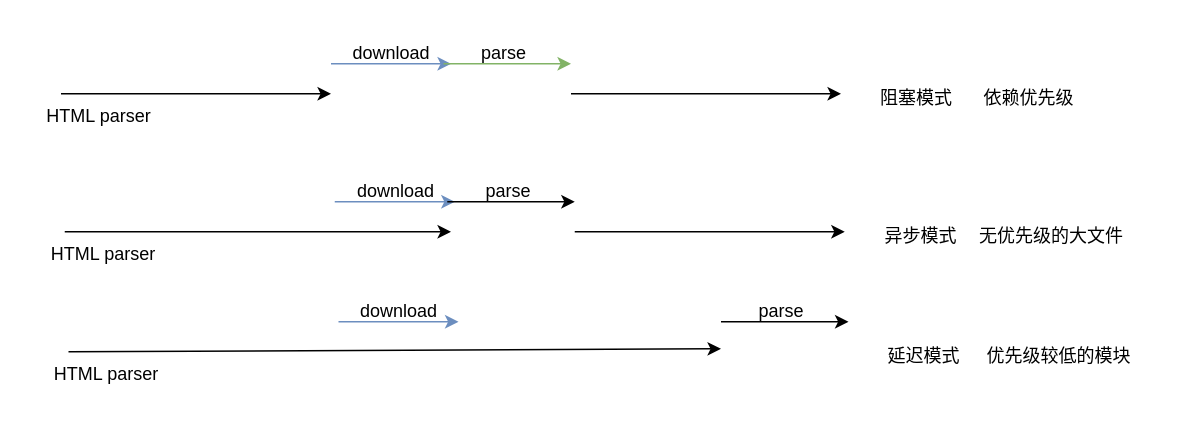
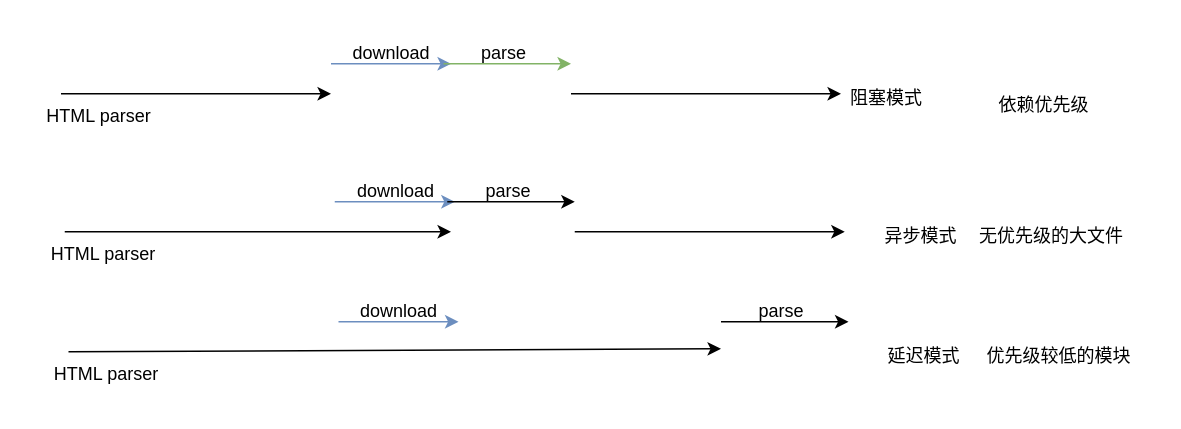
- <mxCell id="9" value="阻塞模式" style="text;html=1;align=center;verticalAlign=middle;resizable=0;points=[];autosize=1;strokeColor=none;fillColor=none;" vertex="1" parent="1"><mxGeometry x="575" y="50" width="70" height="30" as="geometry" /></mxCell>
+ <mxCell id="9" value="阻塞模式" style="text;html=1;align=center;verticalAlign=middle;resizable=0;points=[];autosize=1;strokeColor=none;fillColor=none;" vertex="1" parent="1"><mxGeometry x="555" y="50" width="70" height="30" as="geometry" /></mxCell>
- <mxCell id="25" value="依赖优先级" style="text;html=1;align=center;verticalAlign=middle;resizable=0;points=[];autosize=1;strokeColor=none;fillColor=none;" vertex="1" parent="1"><mxGeometry x="645" y="50" width="80" height="30" as="geometry" /></mxCell>
+ <mxCell id="25" value="依赖优先级" style="text;html=1;align=center;verticalAlign=middle;resizable=0;points=[];autosize=1;strokeColor=none;fillColor=none;" vertex="1" parent="1"><mxGeometry x="655" y="55" width="80" height="30" as="geometry" /></mxCell>
